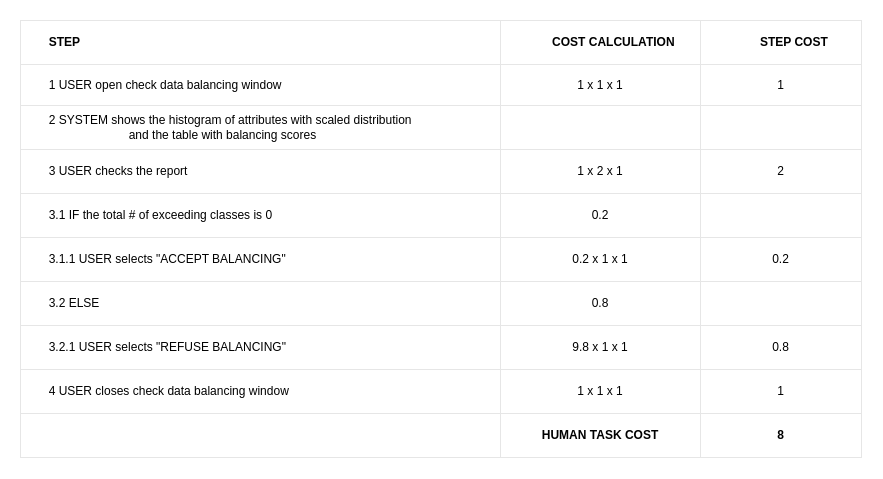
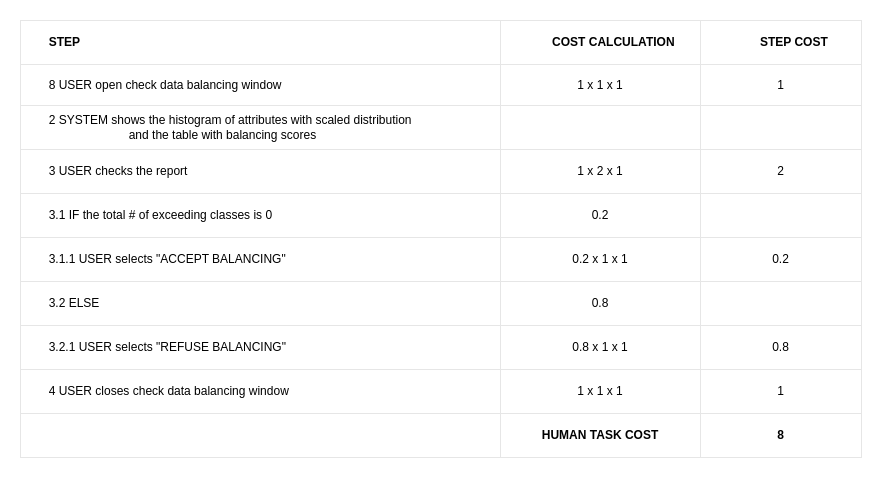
- <mxCell id="8" value="&lt;span style=&quot;white-space: pre;&quot;&gt;&#09;&lt;/span&gt;1 USER open check data balancing window&amp;nbsp;" style="connectable=0;recursiveResize=0;strokeColor=inherit;fillColor=none;align=left;whiteSpace=wrap;html=1;labelPosition=center;verticalLabelPosition=middle;verticalAlign=middle;" parent="7" vertex="1"><mxGeometry width="480" height="41" as="geometry"><mxRectangle width="480" height="41" as="alternateBounds" /></mxGeometry></mxCell>
+ <mxCell id="8" value="&lt;span style=&quot;white-space: pre;&quot;&gt;&#09;&lt;/span&gt;8 USER open check data balancing window&amp;nbsp;" style="connectable=0;recursiveResize=0;strokeColor=inherit;fillColor=none;align=left;whiteSpace=wrap;html=1;labelPosition=center;verticalLabelPosition=middle;verticalAlign=middle;" parent="7" vertex="1"><mxGeometry width="480" height="41" as="geometry"><mxRectangle width="480" height="41" as="alternateBounds" /></mxGeometry></mxCell>
- <mxCell id="33" value="&lt;span style=&quot;&quot;&gt;&lt;span style=&quot;white-space: pre;&quot;&gt;9.8&lt;/span&gt;&lt;/span&gt;&amp;nbsp;x 1 x 1" style="connectable=0;recursiveResize=0;strokeColor=inherit;fillColor=none;align=center;whiteSpace=wrap;html=1;" parent="31" vertex="1"><mxGeometry x="480" width="200" height="44" as="geometry"><mxRectangle width="200" height="44" as="alternateBounds" /></mxGeometry></mxCell>
+ <mxCell id="33" value="&lt;span style=&quot;&quot;&gt;&lt;span style=&quot;white-space: pre;&quot;&gt;0.8&lt;/span&gt;&lt;/span&gt;&amp;nbsp;x 1 x 1" style="connectable=0;recursiveResize=0;strokeColor=inherit;fillColor=none;align=center;whiteSpace=wrap;html=1;" parent="31" vertex="1"><mxGeometry x="480" width="200" height="44" as="geometry"><mxRectangle width="200" height="44" as="alternateBounds" /></mxGeometry></mxCell>
